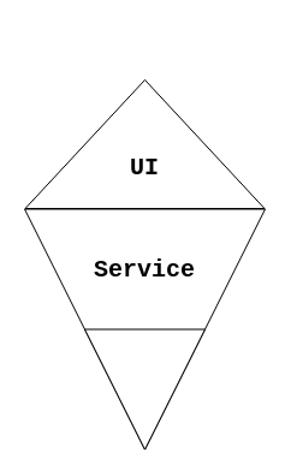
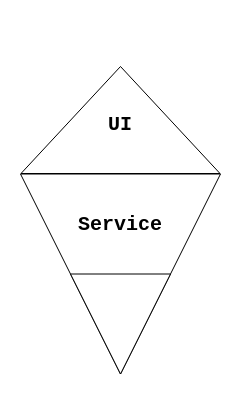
- <mxCell id="5" value="UI" style="text;html=1;strokeColor=none;fillColor=none;align=center;verticalAlign=middle;whiteSpace=wrap;rounded=0;fontFamily=Courier New;fontSize=20;fontStyle=1;flipH=1;" vertex="1" parent="1"><mxGeometry x="90" y="123.5" width="60" height="30" as="geometry" /></mxCell>
+ <mxCell id="5" value="UI" style="text;html=1;strokeColor=none;fillColor=none;align=center;verticalAlign=middle;whiteSpace=wrap;rounded=0;fontFamily=Courier New;fontSize=20;fontStyle=1;flipH=1;" vertex="1" parent="1"><mxGeometry x="90" y="108.5" width="60" height="30" as="geometry" /></mxCell>
